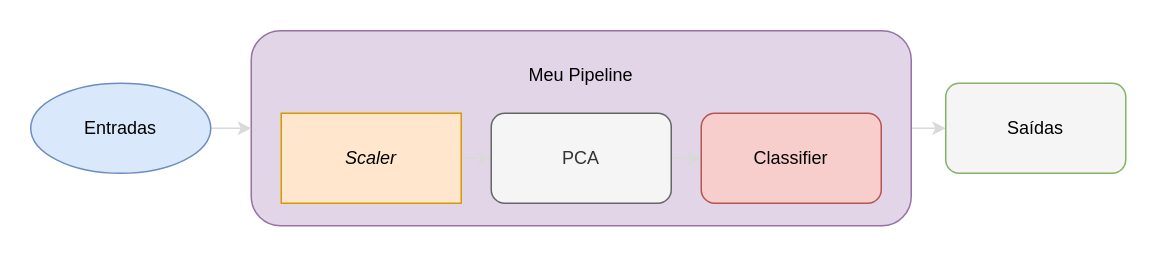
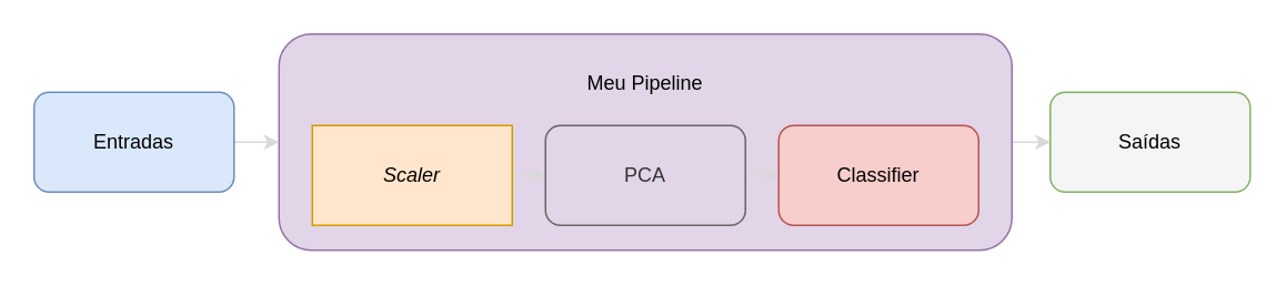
- <mxCell id="11" value="Entradas" style="ellipse;whiteSpace=wrap;html=1;fillColor=#dae8fc;strokeColor=#6c8ebf;" vertex="1" parent="1"><mxGeometry x="20" y="55" width="120" height="60" as="geometry" /></mxCell>
+ <mxCell id="11" value="Entradas" style="rounded=1;whiteSpace=wrap;html=1;fillColor=#dae8fc;strokeColor=#6c8ebf;" vertex="1" parent="1"><mxGeometry x="20" y="55" width="120" height="60" as="geometry" /></mxCell>
- <mxCell id="7" value="PCA" style="rounded=1;whiteSpace=wrap;html=1;fillColor=#f5f5f5;strokeColor=#666666;fontColor=#333333;" vertex="1" parent="1"><mxGeometry x="327" y="75" width="120" height="60" as="geometry" /></mxCell>
+ <mxCell id="7" value="PCA" style="rounded=1;whiteSpace=wrap;html=1;fillColor=#e1d5e7;strokeColor=#666666;fontColor=#333333;" vertex="1" parent="1"><mxGeometry x="327" y="75" width="120" height="60" as="geometry" /></mxCell>
